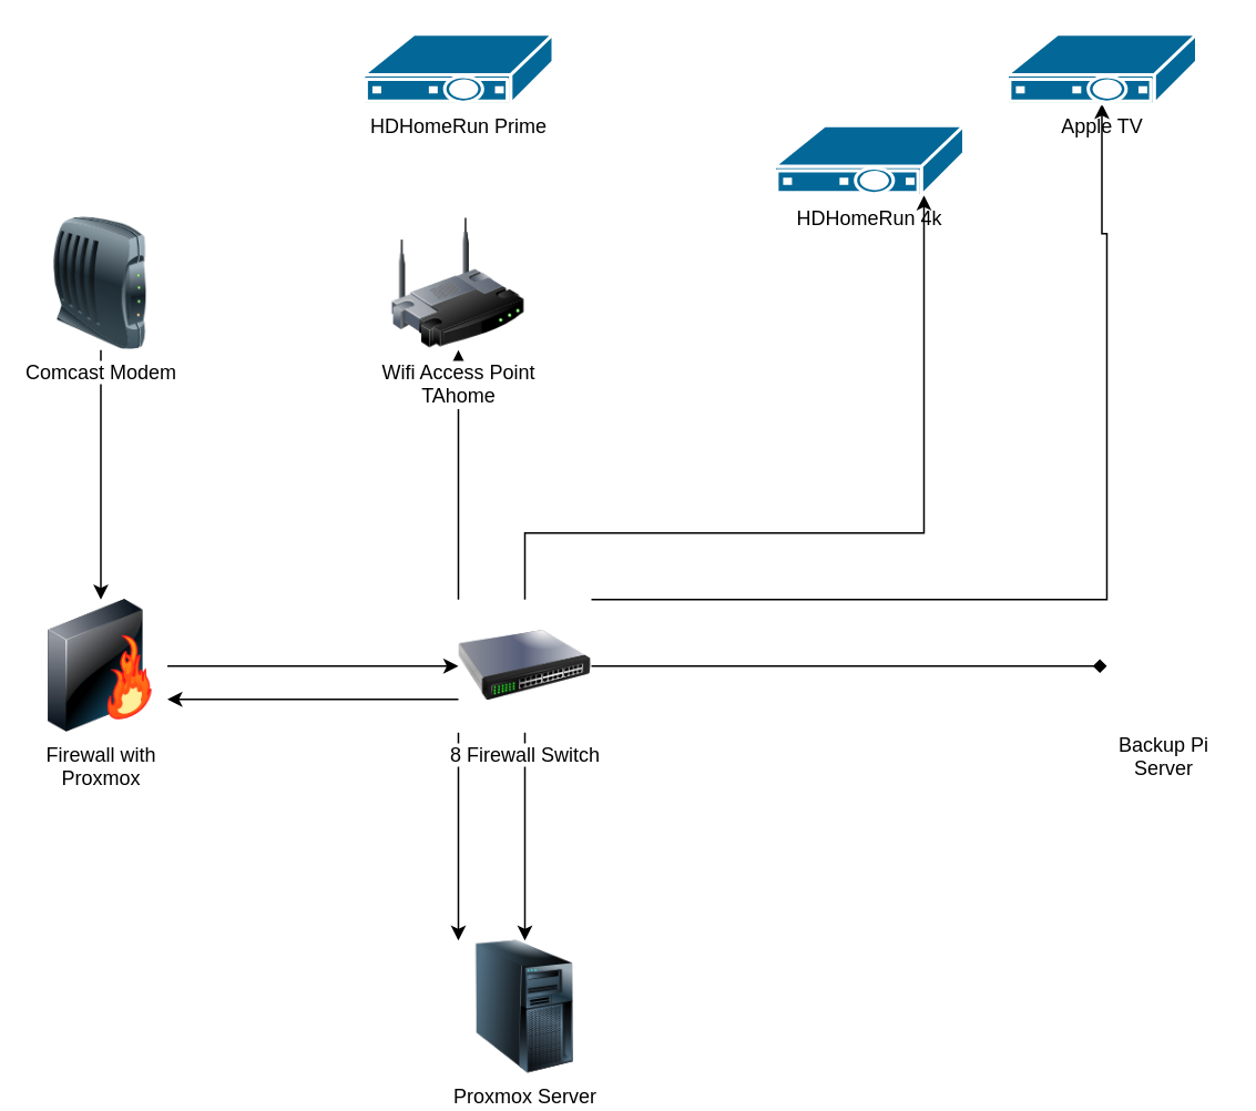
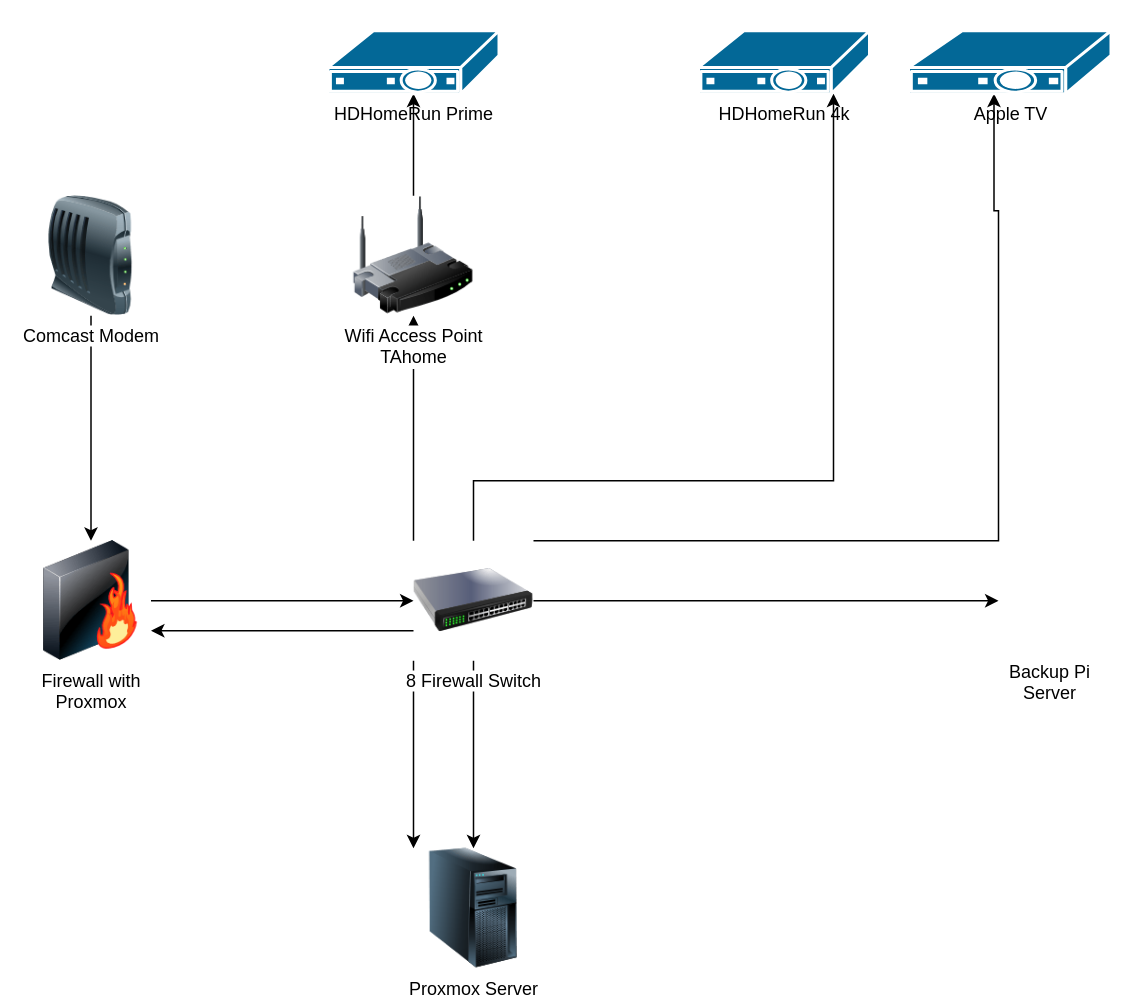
- <mxCell id="18" value="Apple TV" style="shape=mxgraph.cisco.misc.set_top_box;html=1;pointerEvents=1;dashed=0;fillColor=#036897;strokeColor=#ffffff;strokeWidth=2;verticalLabelPosition=bottom;verticalAlign=top;align=center;outlineConnect=0;" vertex="1" parent="1"><mxGeometry x="605" y="20" width="114" height="42" as="geometry" /></mxCell>
+ <mxCell id="18" value="Apple TV" style="shape=mxgraph.cisco.misc.set_top_box;html=1;pointerEvents=1;dashed=0;fillColor=#036897;strokeColor=#ffffff;strokeWidth=2;verticalLabelPosition=bottom;verticalAlign=top;align=center;outlineConnect=0;" vertex="1" parent="1"><mxGeometry x="605" y="20" width="135" height="42" as="geometry" /></mxCell>
- <mxCell id="17" value="&lt;div&gt;HDHomeRun 4k&lt;br&gt;&lt;/div&gt;&lt;div&gt;&lt;br&gt;&lt;/div&gt;" style="shape=mxgraph.cisco.misc.set_top_box;html=1;pointerEvents=1;dashed=0;fillColor=#036897;strokeColor=#ffffff;strokeWidth=2;verticalLabelPosition=bottom;verticalAlign=top;align=center;outlineConnect=0;" vertex="1" parent="1"><mxGeometry x="465" y="75" width="114" height="42" as="geometry" /></mxCell>
+ <mxCell id="17" value="&lt;div&gt;HDHomeRun 4k&lt;br&gt;&lt;/div&gt;&lt;div&gt;&lt;br&gt;&lt;/div&gt;" style="shape=mxgraph.cisco.misc.set_top_box;html=1;pointerEvents=1;dashed=0;fillColor=#036897;strokeColor=#ffffff;strokeWidth=2;verticalLabelPosition=bottom;verticalAlign=top;align=center;outlineConnect=0;" vertex="1" parent="1"><mxGeometry x="465" y="20" width="114" height="42" as="geometry" /></mxCell>
+ <mxCell id="14" value="" style="edgeStyle=orthogonalEdgeStyle;rounded=0;orthogonalLoop=1;jettySize=auto;html=1;" edge="1" parent="1" source="15" target="16"><mxGeometry relative="1" as="geometry" /></mxCell>
- <mxCell id="12" style="edgeStyle=orthogonalEdgeStyle;rounded=0;orthogonalLoop=1;jettySize=auto;html=1;entryX=0;entryY=0.5;entryDx=0;entryDy=0;endArrow=diamond;" edge="1" parent="1" source="13" target="20"><mxGeometry relative="1" as="geometry" /></mxCell>
+ <mxCell id="12" style="edgeStyle=orthogonalEdgeStyle;rounded=0;orthogonalLoop=1;jettySize=auto;html=1;entryX=0;entryY=0.5;entryDx=0;entryDy=0;" edge="1" parent="1" source="13" target="20"><mxGeometry relative="1" as="geometry" /></mxCell>
